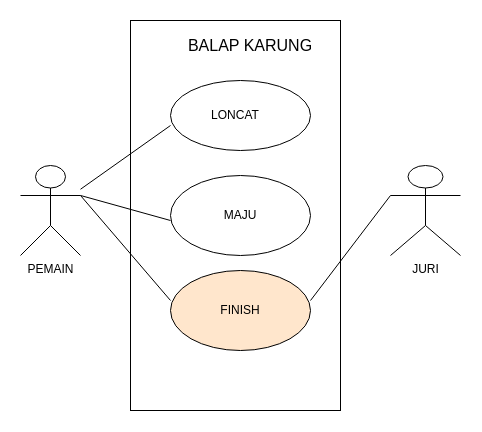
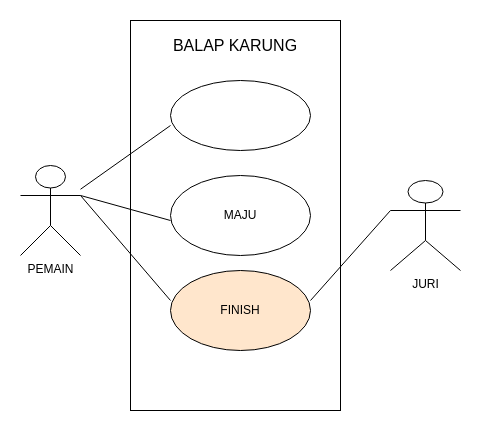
- <mxCell id="3" value="BALAP KARUNG" style="text;strokeColor=none;align=center;fillColor=none;html=1;verticalAlign=middle;whiteSpace=wrap;rounded=0;fontSize=16;" vertex="1" parent="1"><mxGeometry x="175" y="30" width="150" height="30" as="geometry" /></mxCell>
+ <mxCell id="3" value="BALAP KARUNG" style="text;strokeColor=none;align=center;fillColor=none;html=1;verticalAlign=middle;whiteSpace=wrap;rounded=0;fontSize=16;" vertex="1" parent="1"><mxGeometry x="160" y="30" width="150" height="30" as="geometry" /></mxCell>
- <mxCell id="9" value="LONCAT" style="text;strokeColor=none;align=center;fillColor=none;html=1;verticalAlign=middle;whiteSpace=wrap;rounded=0;" vertex="1" parent="1"><mxGeometry x="205" y="100" width="60" height="30" as="geometry" /></mxCell>
- <mxCell id="8" value="JURI" style="shape=umlActor;verticalLabelPosition=bottom;verticalAlign=top;html=1;outlineConnect=0;" vertex="1" parent="1"><mxGeometry x="390" y="165" width="70" height="90" as="geometry" /></mxCell>
+ <mxCell id="8" value="JURI" style="shape=umlActor;verticalLabelPosition=bottom;verticalAlign=top;html=1;outlineConnect=0;" vertex="1" parent="1"><mxGeometry x="390" y="180" width="70" height="90" as="geometry" /></mxCell>
